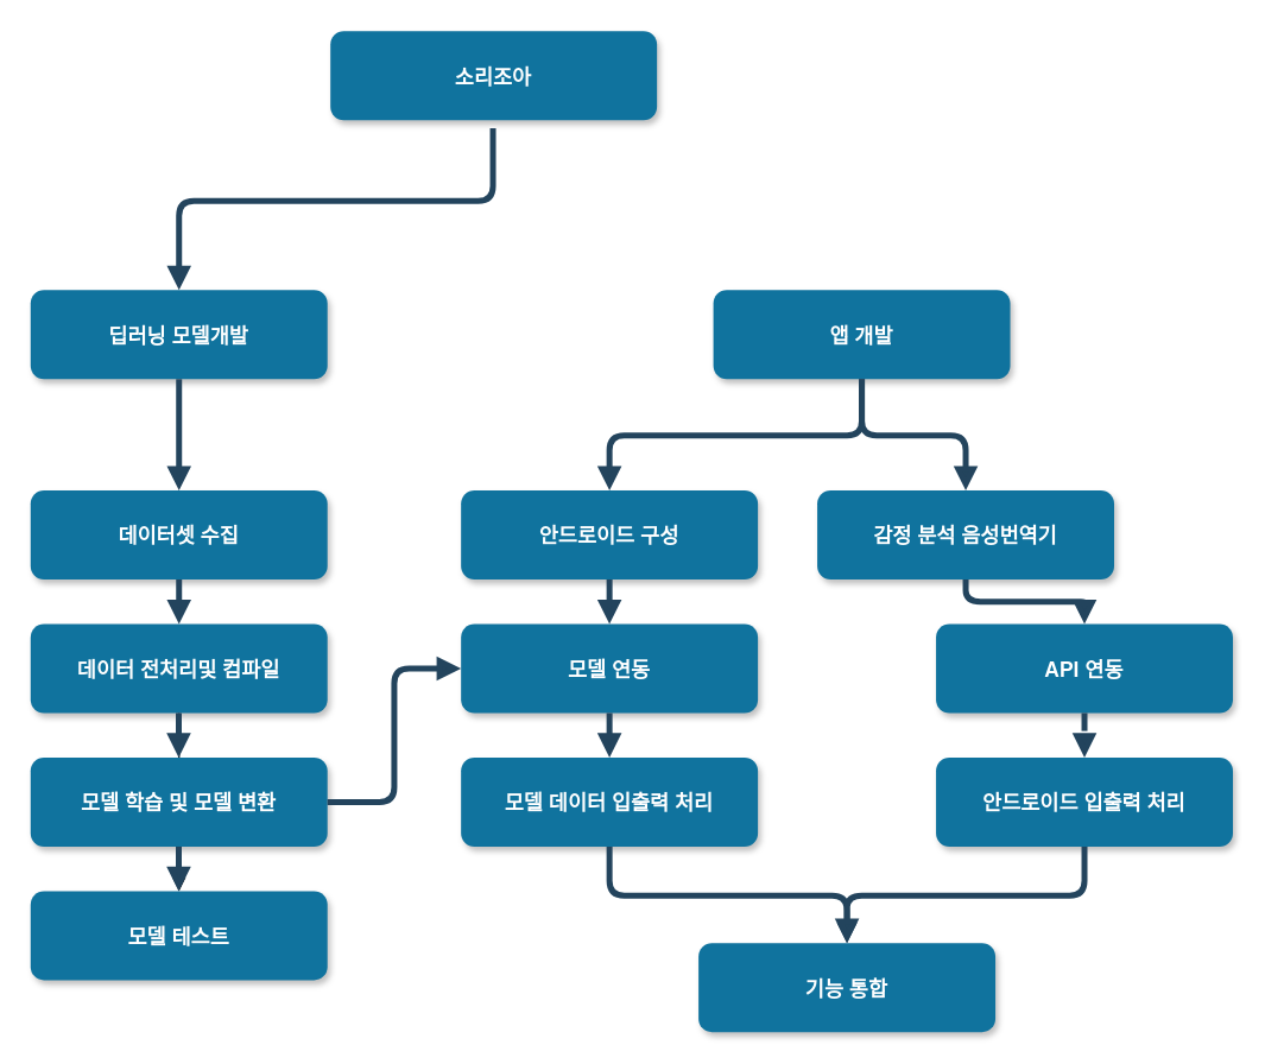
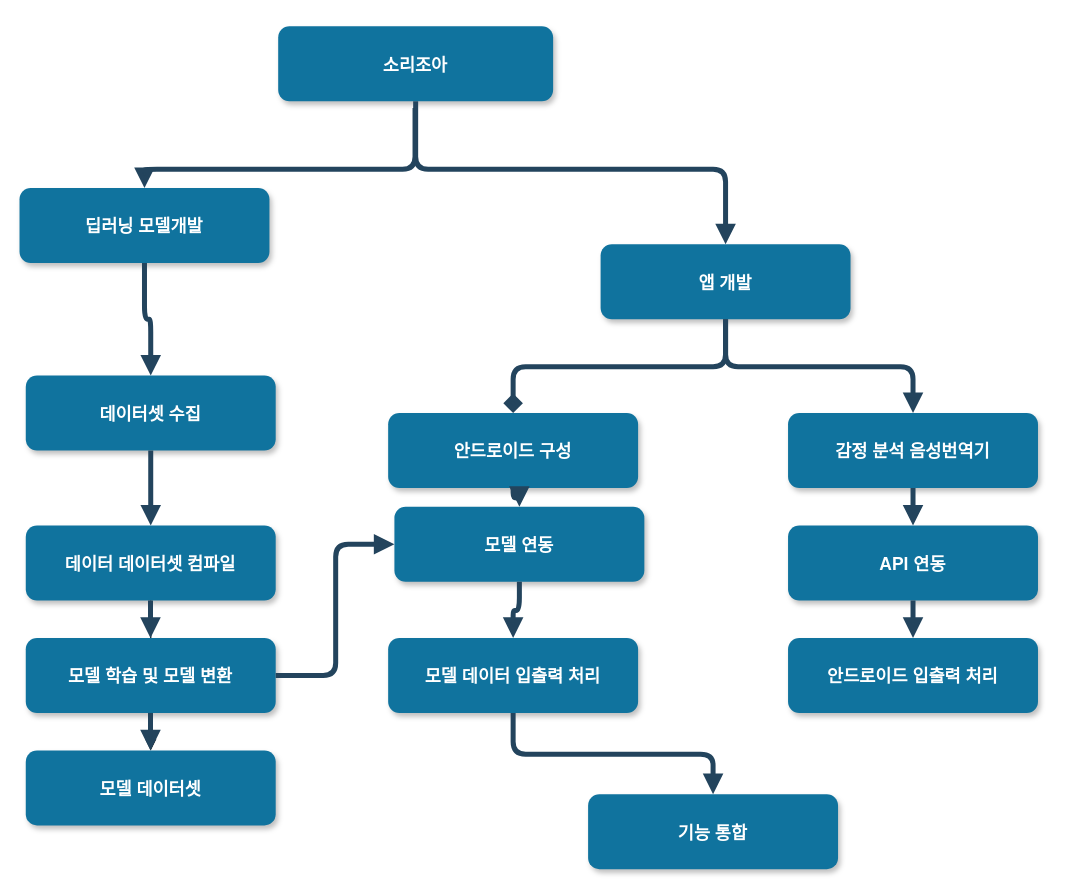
+ <mxCell id="24" value="" style="edgeStyle=elbowEdgeStyle;elbow=vertical;strokeWidth=4;endArrow=block;endFill=1;fontStyle=1;strokeColor=#23445D;entryX=0.5;entryY=0;entryDx=0;entryDy=0;" parent="1" source="2" target="9" edge="1"><mxGeometry x="22" y="165.5" width="100" height="100" as="geometry"><mxPoint x="-418" y="-59.5" as="sourcePoint" /><mxPoint x="-318" y="-159.5" as="targetPoint" /><Array as="points"><mxPoint x="450" y="135" /></Array></mxGeometry></mxCell>
- <mxCell id="3" value="딥러닝 모델개발" style="rounded=1;fillColor=#10739E;strokeColor=none;shadow=1;gradientColor=none;fontStyle=1;fontColor=#FFFFFF;fontSize=14;" parent="1" vertex="1"><mxGeometry x="20" y="195" width="200" height="60" as="geometry" /></mxCell>
+ <mxCell id="3" value="딥러닝 모델개발" style="rounded=1;fillColor=#10739E;strokeColor=none;shadow=1;gradientColor=none;fontStyle=1;fontColor=#FFFFFF;fontSize=14;" parent="1" vertex="1"><mxGeometry x="15" y="150" width="200" height="60" as="geometry" /></mxCell>
- <mxCell id="26" value="" style="edgeStyle=elbowEdgeStyle;elbow=vertical;strokeWidth=4;endArrow=block;endFill=1;fontStyle=1;strokeColor=#23445D;entryX=0.5;entryY=0;entryDx=0;entryDy=0;exitX=0.5;exitY=1;exitDx=0;exitDy=0;" edge="1" parent="1" source="9" target="13"><mxGeometry x="72" y="165.5" width="100" height="100" as="geometry"><mxPoint x="580" y="265" as="sourcePoint" /><mxPoint x="780" y="305" as="targetPoint" /></mxGeometry></mxCell>
+ <mxCell id="26" value="" style="edgeStyle=elbowEdgeStyle;elbow=vertical;strokeWidth=4;endArrow=diamond;endFill=1;fontStyle=1;strokeColor=#23445D;entryX=0.5;entryY=0;entryDx=0;entryDy=0;exitX=0.5;exitY=1;exitDx=0;exitDy=0;" edge="1" parent="1" source="9" target="13"><mxGeometry x="72" y="165.5" width="100" height="100" as="geometry"><mxPoint x="580" y="265" as="sourcePoint" /><mxPoint x="780" y="305" as="targetPoint" /></mxGeometry></mxCell>
- <mxCell id="4" value="데이터셋 수집" style="rounded=1;fillColor=#10739E;strokeColor=none;shadow=1;gradientColor=none;fontStyle=1;fontColor=#FFFFFF;fontSize=14;" parent="1" vertex="1"><mxGeometry x="20" y="330" width="200" height="60" as="geometry" /></mxCell>
+ <mxCell id="4" value="데이터셋 수집" style="rounded=1;fillColor=#10739E;strokeColor=none;shadow=1;gradientColor=none;fontStyle=1;fontColor=#FFFFFF;fontSize=14;" parent="1" vertex="1"><mxGeometry x="20" y="300" width="200" height="60" as="geometry" /></mxCell>
- <mxCell id="10" value="감정 분석 음성번역기" style="rounded=1;fillColor=#10739E;strokeColor=none;shadow=1;gradientColor=none;fontStyle=1;fontColor=#FFFFFF;fontSize=14;" parent="1" vertex="1"><mxGeometry x="550" y="330" width="200" height="60" as="geometry" /></mxCell>
+ <mxCell id="10" value="감정 분석 음성번역기" style="rounded=1;fillColor=#10739E;strokeColor=none;shadow=1;gradientColor=none;fontStyle=1;fontColor=#FFFFFF;fontSize=14;" parent="1" vertex="1"><mxGeometry x="630" y="330" width="200" height="60" as="geometry" /></mxCell>
- <mxCell id="14" value="모델 연동" style="rounded=1;fillColor=#10739E;strokeColor=none;shadow=1;gradientColor=none;fontStyle=1;fontColor=#FFFFFF;fontSize=14;" parent="1" vertex="1"><mxGeometry x="310" y="420" width="200" height="60" as="geometry" /></mxCell>
+ <mxCell id="14" value="모델 연동" style="rounded=1;fillColor=#10739E;strokeColor=none;shadow=1;gradientColor=none;fontStyle=1;fontColor=#FFFFFF;fontSize=14;" parent="1" vertex="1"><mxGeometry x="315" y="405" width="200" height="60" as="geometry" /></mxCell>
- <mxCell id="6" value="데이터 전처리및 컴파일" style="rounded=1;fillColor=#10739E;strokeColor=none;shadow=1;gradientColor=none;fontStyle=1;fontColor=#FFFFFF;fontSize=14;" parent="1" vertex="1"><mxGeometry x="20" y="420" width="200" height="60" as="geometry" /></mxCell>
+ <mxCell id="6" value="데이터 데이터셋 컴파일" style="rounded=1;fillColor=#10739E;strokeColor=none;shadow=1;gradientColor=none;fontStyle=1;fontColor=#FFFFFF;fontSize=14;" parent="1" vertex="1"><mxGeometry x="20" y="420" width="200" height="60" as="geometry" /></mxCell>
- <mxCell id="20" value="" style="edgeStyle=elbowEdgeStyle;elbow=vertical;strokeWidth=4;endArrow=block;endFill=1;fontStyle=1;strokeColor=#23445D;dashed=1;" parent="1" source="11" target="12" edge="1"><mxGeometry x="72" y="185.5" width="100" height="100" as="geometry"><mxPoint x="-140" y="-90" as="sourcePoint" /><mxPoint x="-40" y="-190" as="targetPoint" /></mxGeometry></mxCell>
+ <mxCell id="20" value="" style="edgeStyle=elbowEdgeStyle;elbow=vertical;strokeWidth=4;endArrow=block;endFill=1;fontStyle=1;strokeColor=#23445D;" parent="1" source="11" target="12" edge="1"><mxGeometry x="72" y="185.5" width="100" height="100" as="geometry"><mxPoint x="-140" y="-90" as="sourcePoint" /><mxPoint x="-40" y="-190" as="targetPoint" /></mxGeometry></mxCell>
- <mxCell id="31" value="" style="edgeStyle=elbowEdgeStyle;elbow=vertical;strokeWidth=4;endArrow=block;endFill=1;fontStyle=1;strokeColor=#23445D;exitX=0.5;exitY=1;exitDx=0;exitDy=0;entryX=0.5;entryY=0;entryDx=0;entryDy=0;" edge="1" parent="1" source="12" target="16"><mxGeometry x="72" y="185.5" width="100" height="100" as="geometry"><mxPoint x="670" y="580" as="sourcePoint" /><mxPoint x="600" y="645" as="targetPoint" /></mxGeometry></mxCell>
- <mxCell id="23" value="" style="edgeStyle=elbowEdgeStyle;elbow=vertical;strokeWidth=4;endArrow=open;endFill=1;fontStyle=1;strokeColor=#23445D;" parent="1" source="15" target="16" edge="1"><mxGeometry x="72" y="185.5" width="100" height="100" as="geometry"><mxPoint x="-710" y="0" as="sourcePoint" /><mxPoint x="-610" y="-100" as="targetPoint" /></mxGeometry></mxCell>
+ <mxCell id="23" value="" style="edgeStyle=elbowEdgeStyle;elbow=vertical;strokeWidth=4;endArrow=block;endFill=1;fontStyle=1;strokeColor=#23445D;" parent="1" source="15" target="16" edge="1"><mxGeometry x="72" y="185.5" width="100" height="100" as="geometry"><mxPoint x="-710" y="0" as="sourcePoint" /><mxPoint x="-610" y="-100" as="targetPoint" /></mxGeometry></mxCell>
- <mxCell id="8" value="모델 테스트" style="rounded=1;fillColor=#10739E;strokeColor=none;shadow=1;gradientColor=none;fontStyle=1;fontColor=#FFFFFF;fontSize=14;" parent="1" vertex="1"><mxGeometry x="20" y="600" width="200" height="60" as="geometry" /></mxCell>
+ <mxCell id="8" value="모델 데이터셋" style="rounded=1;fillColor=#10739E;strokeColor=none;shadow=1;gradientColor=none;fontStyle=1;fontColor=#FFFFFF;fontSize=14;" parent="1" vertex="1"><mxGeometry x="20" y="600" width="200" height="60" as="geometry" /></mxCell>
